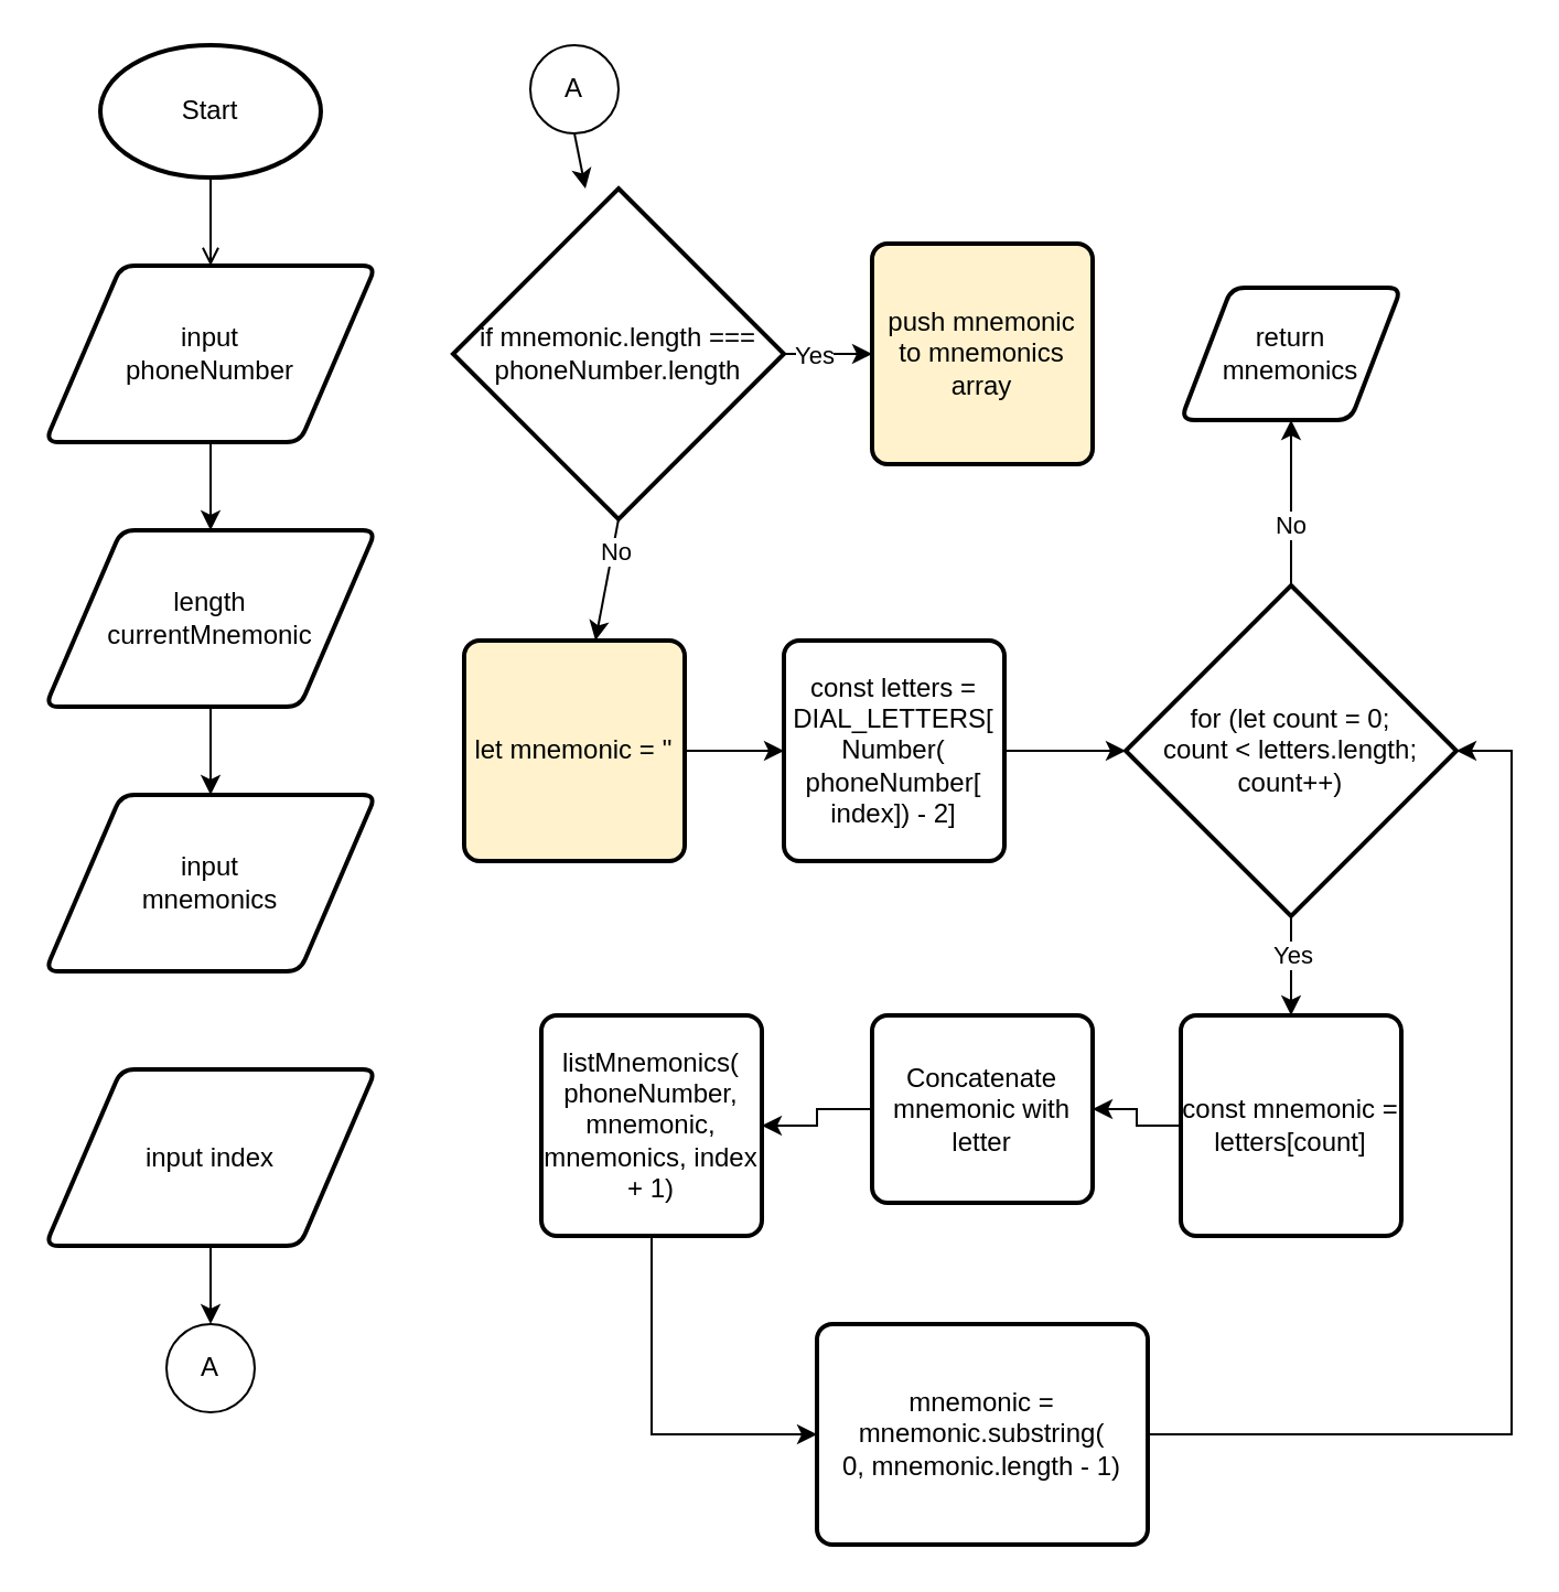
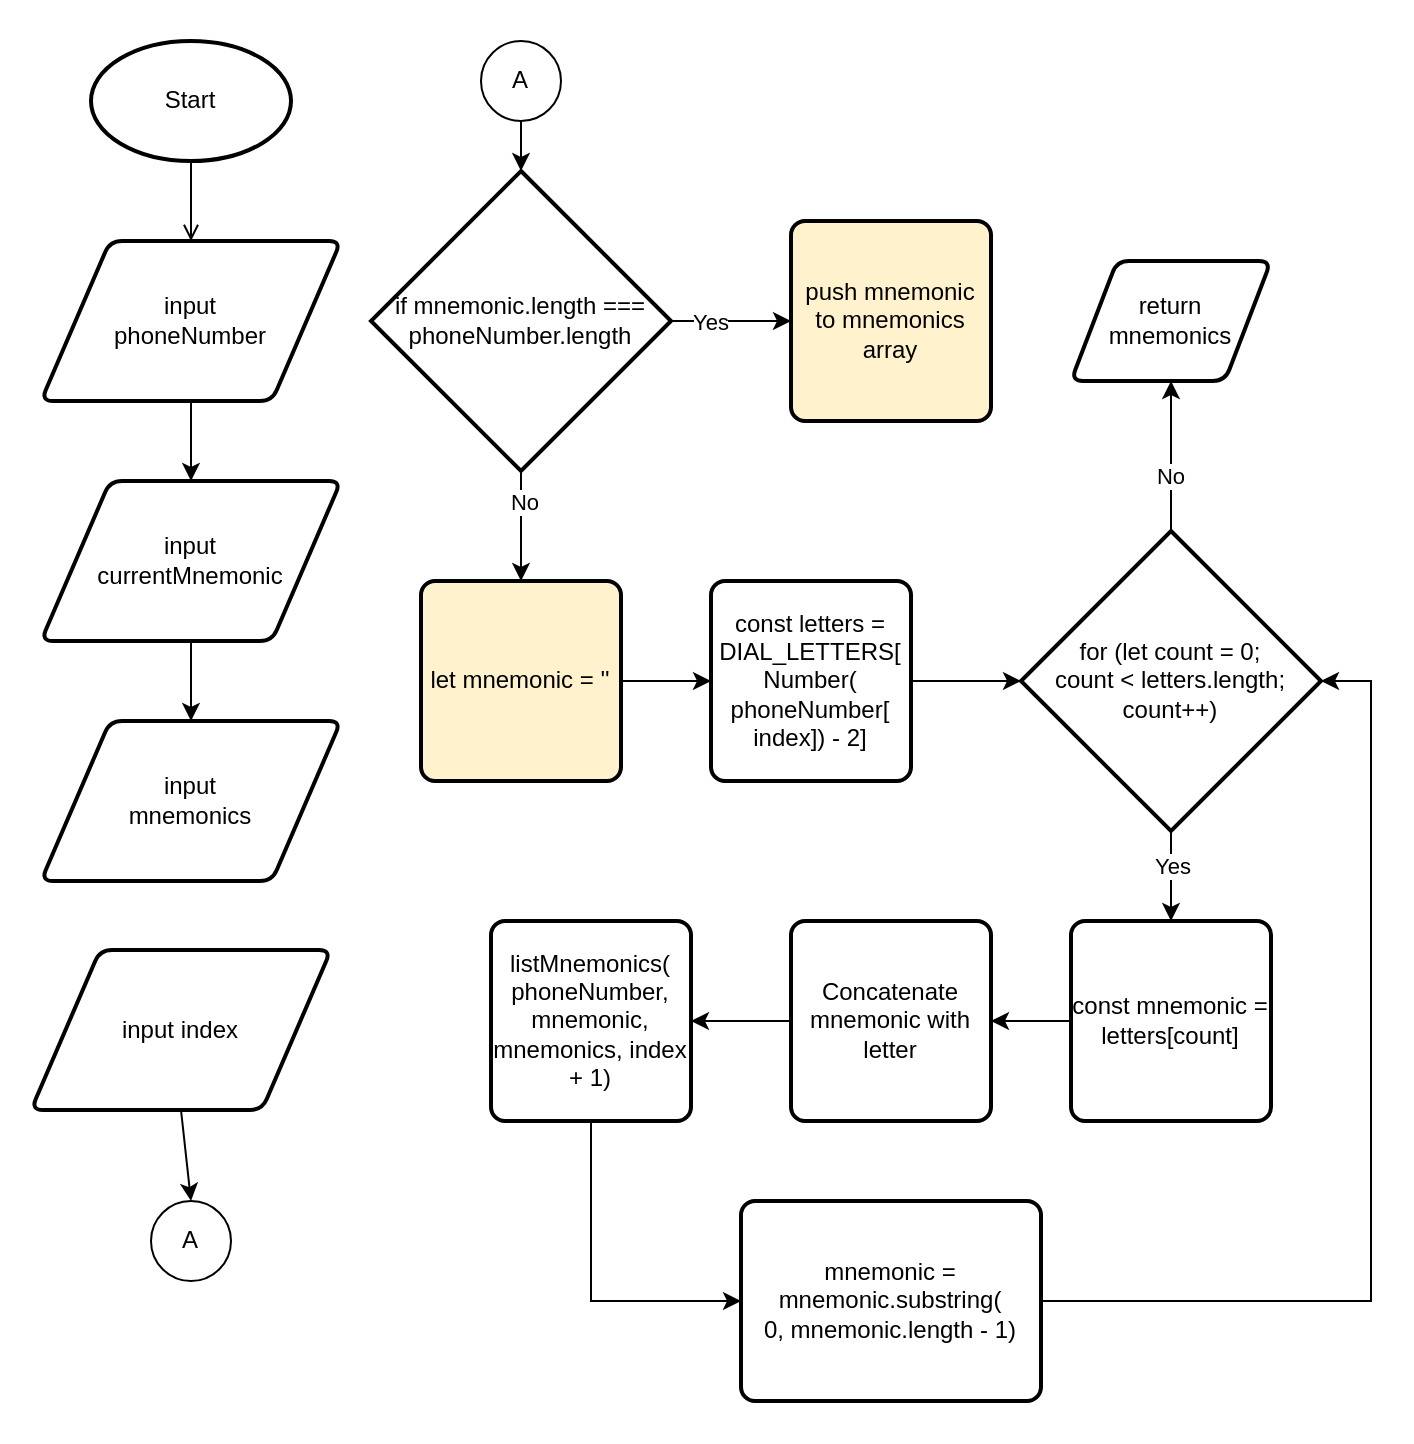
- <mxCell id="18" value="if mnemonic.length === phoneNumber.length" style="strokeWidth=2;html=1;shape=mxgraph.flowchart.decision;whiteSpace=wrap;" vertex="1" parent="1"><mxGeometry x="205" y="85" width="150" height="150" as="geometry" /></mxCell>
+ <mxCell id="18" value="if mnemonic.length === phoneNumber.length" style="strokeWidth=2;html=1;shape=mxgraph.flowchart.decision;whiteSpace=wrap;" vertex="1" parent="1"><mxGeometry x="185" y="85" width="150" height="150" as="geometry" /></mxCell>
- <mxCell id="5" value="length &lt;br&gt;currentMnemonic" style="shape=parallelogram;html=1;strokeWidth=2;perimeter=parallelogramPerimeter;whiteSpace=wrap;rounded=1;arcSize=12;size=0.23;" vertex="1" parent="1"><mxGeometry x="20" y="240" width="150" height="80" as="geometry" /></mxCell>
+ <mxCell id="5" value="input &lt;br&gt;currentMnemonic" style="shape=parallelogram;html=1;strokeWidth=2;perimeter=parallelogramPerimeter;whiteSpace=wrap;rounded=1;arcSize=12;size=0.23;" vertex="1" parent="1"><mxGeometry x="20" y="240" width="150" height="80" as="geometry" /></mxCell>
- <mxCell id="36" value="Concatenate mnemonic with letter" style="rounded=1;whiteSpace=wrap;html=1;absoluteArcSize=1;arcSize=14;strokeWidth=2;" vertex="1" parent="1"><mxGeometry x="395" y="460" width="100" height="85" as="geometry" /></mxCell>
+ <mxCell id="36" value="Concatenate mnemonic with letter" style="rounded=1;whiteSpace=wrap;html=1;absoluteArcSize=1;arcSize=14;strokeWidth=2;" vertex="1" parent="1"><mxGeometry x="395" y="460" width="100" height="100" as="geometry" /></mxCell>
- <mxCell id="10" value="input index" style="shape=parallelogram;html=1;strokeWidth=2;perimeter=parallelogramPerimeter;whiteSpace=wrap;rounded=1;arcSize=12;size=0.23;" vertex="1" parent="1"><mxGeometry x="20" y="484.5" width="150" height="80" as="geometry" /></mxCell>
+ <mxCell id="10" value="input index" style="shape=parallelogram;html=1;strokeWidth=2;perimeter=parallelogramPerimeter;whiteSpace=wrap;rounded=1;arcSize=12;size=0.23;" vertex="1" parent="1"><mxGeometry x="15" y="474.5" width="150" height="80" as="geometry" /></mxCell>
